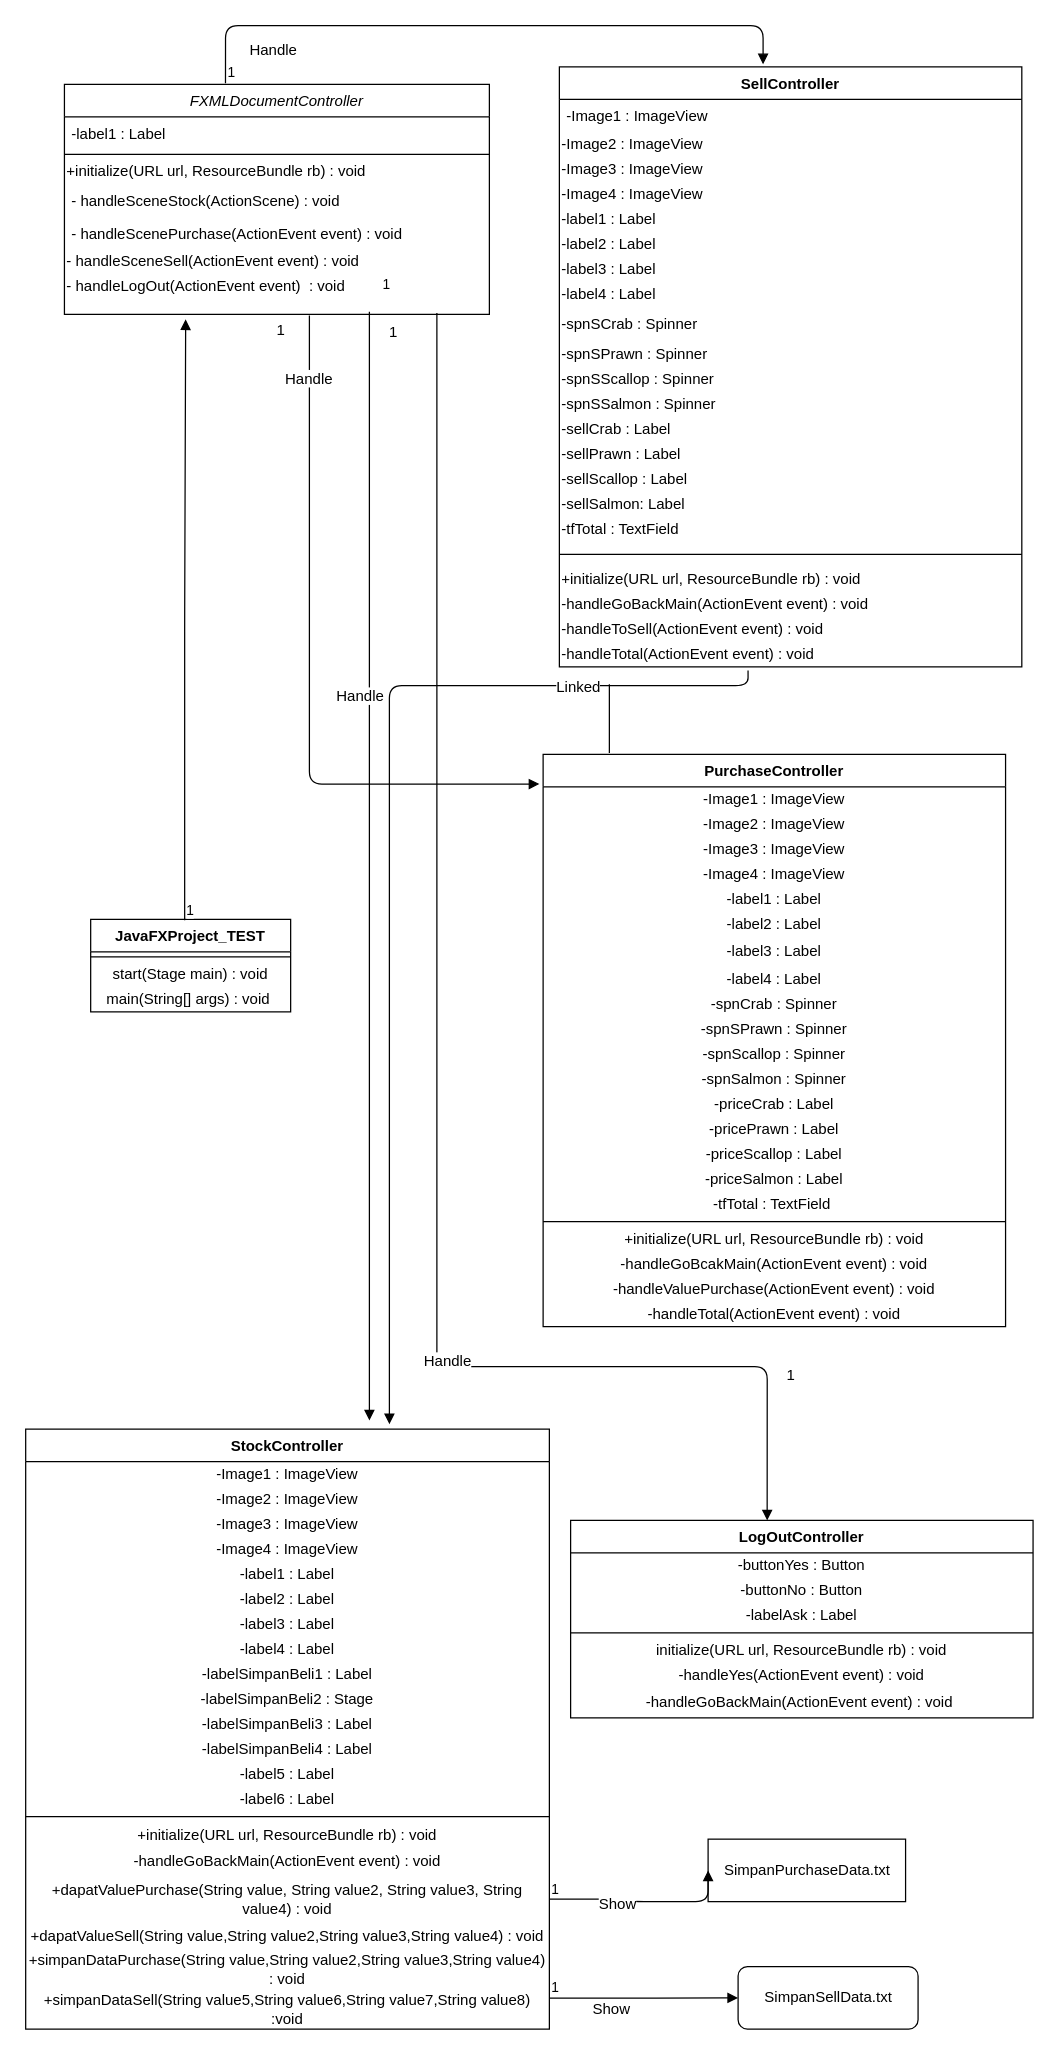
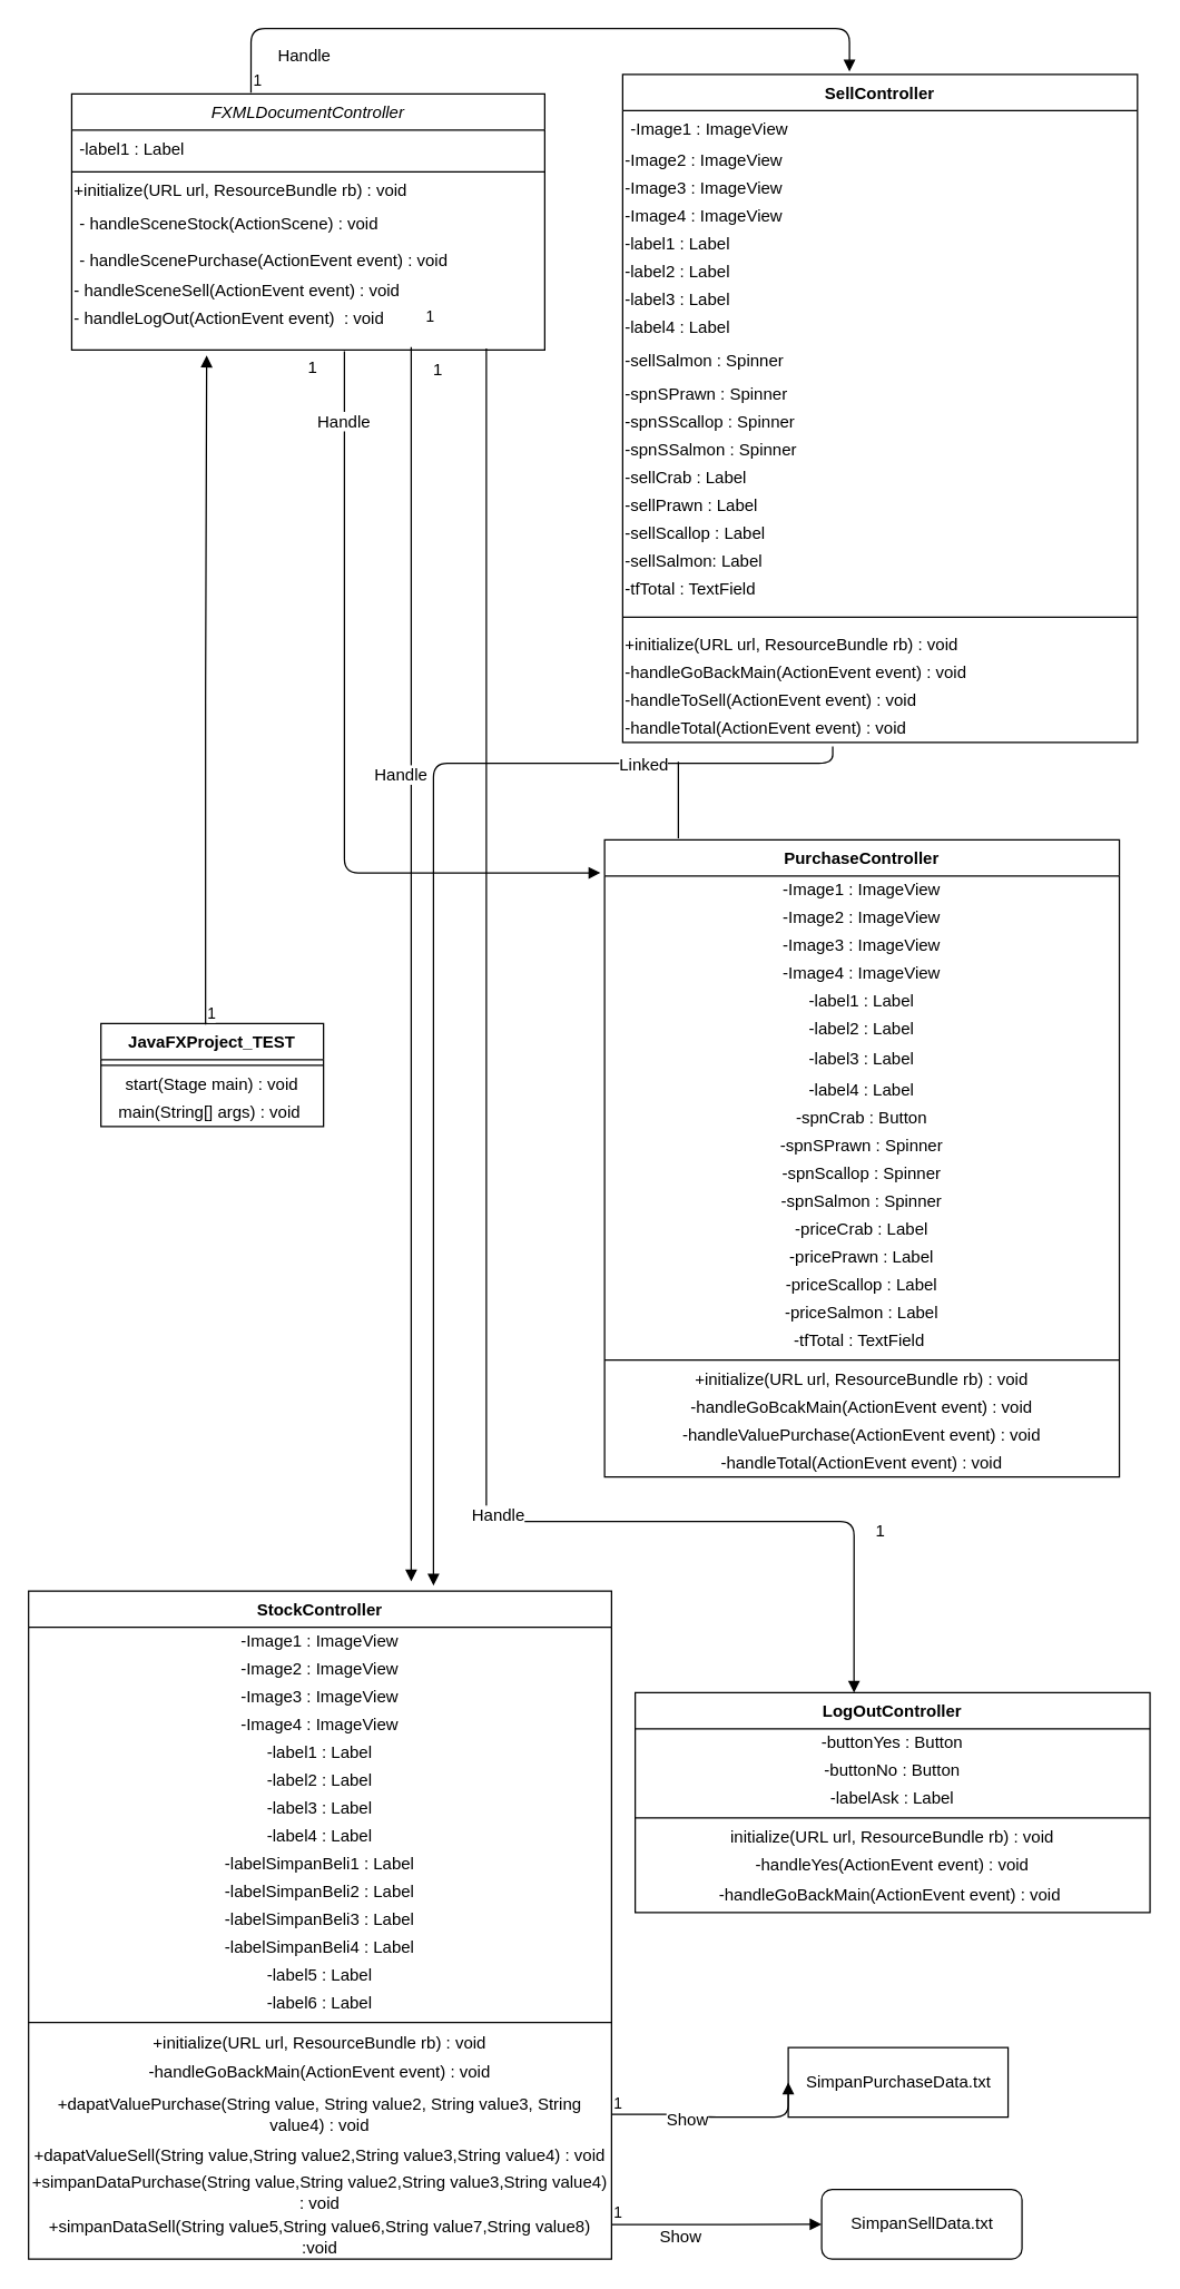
- <mxCell id="19" value="-spnSCrab : Spinner" style="text;html=1;strokeColor=none;fillColor=none;align=left;verticalAlign=middle;whiteSpace=wrap;rounded=0;" vertex="1" parent="10"><mxGeometry y="192" width="370" height="28" as="geometry" /></mxCell>
+ <mxCell id="19" value="-sellSalmon : Spinner" style="text;html=1;strokeColor=none;fillColor=none;align=left;verticalAlign=middle;whiteSpace=wrap;rounded=0;" vertex="1" parent="10"><mxGeometry y="192" width="370" height="28" as="geometry" /></mxCell>
- <mxCell id="51" value="&lt;span style=&quot;text-align: left&quot;&gt;-spnCrab : Spinner&lt;/span&gt;" style="text;html=1;strokeColor=none;fillColor=none;align=center;verticalAlign=middle;whiteSpace=wrap;rounded=0;" vertex="1" parent="42"><mxGeometry y="190" width="370" height="20" as="geometry" /></mxCell>
+ <mxCell id="51" value="&lt;span style=&quot;text-align: left&quot;&gt;-spnCrab : Button&lt;/span&gt;" style="text;html=1;strokeColor=none;fillColor=none;align=center;verticalAlign=middle;whiteSpace=wrap;rounded=0;" vertex="1" parent="42"><mxGeometry y="190" width="370" height="20" as="geometry" /></mxCell>
- <mxCell id="75" value="&lt;span style=&quot;text-align: left&quot;&gt;-labelSimpanBeli2 : Stage&lt;/span&gt;" style="text;html=1;strokeColor=none;fillColor=none;align=center;verticalAlign=middle;whiteSpace=wrap;rounded=0;" vertex="1" parent="65"><mxGeometry y="206" width="419" height="20" as="geometry" /></mxCell>
+ <mxCell id="75" value="&lt;span style=&quot;text-align: left&quot;&gt;-labelSimpanBeli2 : Label&lt;/span&gt;" style="text;html=1;strokeColor=none;fillColor=none;align=center;verticalAlign=middle;whiteSpace=wrap;rounded=0;" vertex="1" parent="65"><mxGeometry y="206" width="419" height="20" as="geometry" /></mxCell>
